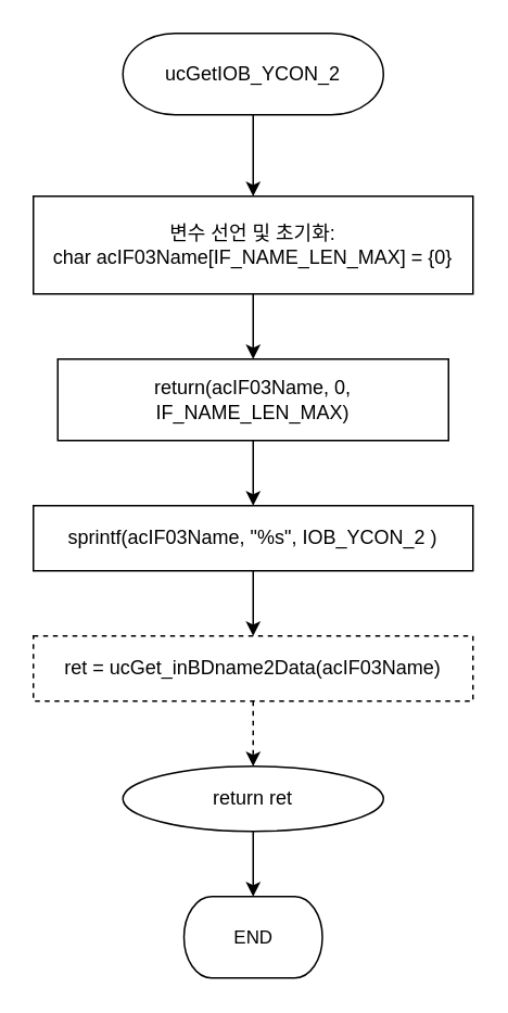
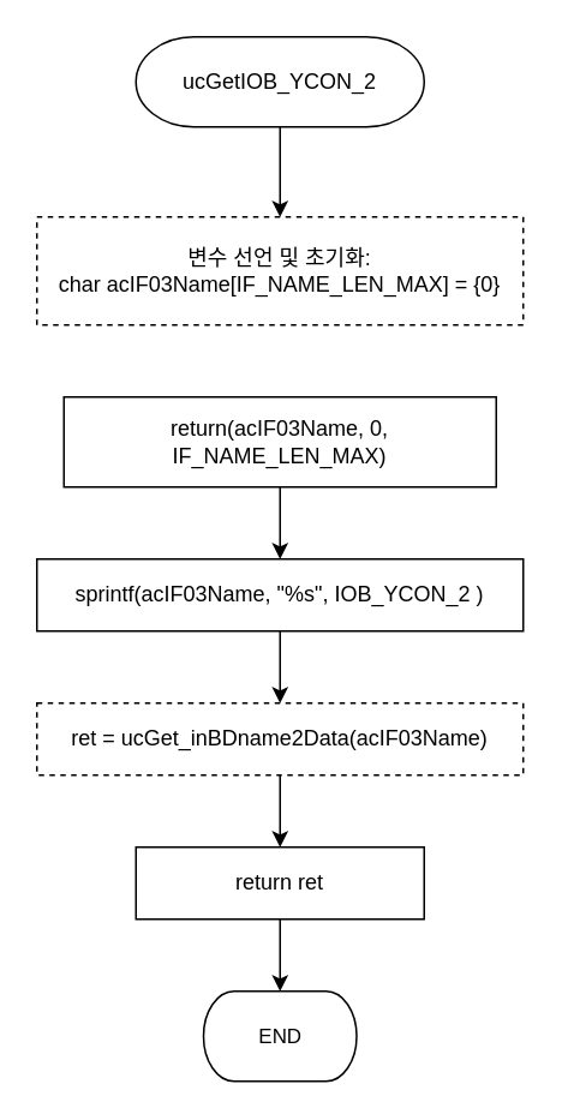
- <mxCell id="3" value="변수 선언 및 초기화:&lt;br&gt;char acIF03Name[IF_NAME_LEN_MAX] = {0}" style="rounded=0;whiteSpace=wrap;html=1;strokeWidth=1;fontStyle=0;fillColor=none;strokeColor=#000000;" vertex="1" parent="1"><mxGeometry x="20" y="120" width="270" height="60" as="geometry" /></mxCell>
+ <mxCell id="3" value="변수 선언 및 초기화:&lt;br&gt;char acIF03Name[IF_NAME_LEN_MAX] = {0}" style="rounded=0;whiteSpace=wrap;html=1;strokeWidth=1;fontStyle=0;fillColor=none;strokeColor=#000000;dashed=1;" vertex="1" parent="1"><mxGeometry x="20" y="120" width="270" height="60" as="geometry" /></mxCell>
- <mxCell id="10" value="" style="endArrow=classic;html=1;rounded=0;exitX=0.5;exitY=1;exitDx=0;exitDy=0;entryX=0.5;entryY=0;entryDx=0;entryDy=0;" edge="1" parent="1" source="3" target="4"><mxGeometry width="50" height="50" relative="1" as="geometry"><mxPoint x="155" y="190" as="sourcePoint" /><mxPoint x="155" y="220" as="targetPoint" /></mxGeometry></mxCell>
- <mxCell id="13" value="" style="endArrow=classic;html=1;rounded=0;exitX=0.5;exitY=1;exitDx=0;exitDy=0;entryX=0.5;entryY=0;entryDx=0;entryDy=0;dashed=1;" edge="1" parent="1" source="6" target="7"><mxGeometry width="50" height="50" relative="1" as="geometry"><mxPoint x="155" y="490" as="sourcePoint" /><mxPoint x="155" y="520" as="targetPoint" /></mxGeometry></mxCell>
+ <mxCell id="13" value="" style="endArrow=classic;html=1;rounded=0;exitX=0.5;exitY=1;exitDx=0;exitDy=0;entryX=0.5;entryY=0;entryDx=0;entryDy=0;" edge="1" parent="1" source="6" target="7"><mxGeometry width="50" height="50" relative="1" as="geometry"><mxPoint x="155" y="490" as="sourcePoint" /><mxPoint x="155" y="520" as="targetPoint" /></mxGeometry></mxCell>
- <mxCell id="7" value="return ret" style="ellipse;whiteSpace=wrap;html=1;strokeWidth=1;fontStyle=0;fillColor=none;strokeColor=#000000;" vertex="1" parent="1"><mxGeometry x="75" y="470" width="160" height="40" as="geometry" /></mxCell>
+ <mxCell id="7" value="return ret" style="rounded=0;whiteSpace=wrap;html=1;strokeWidth=1;fontStyle=0;fillColor=none;strokeColor=#000000;" vertex="1" parent="1"><mxGeometry x="75" y="470" width="160" height="40" as="geometry" /></mxCell>
